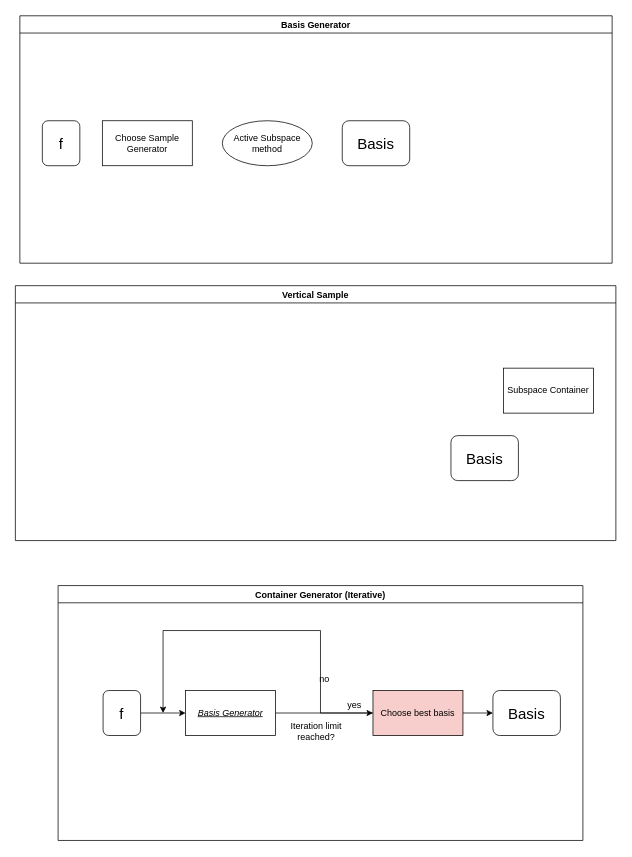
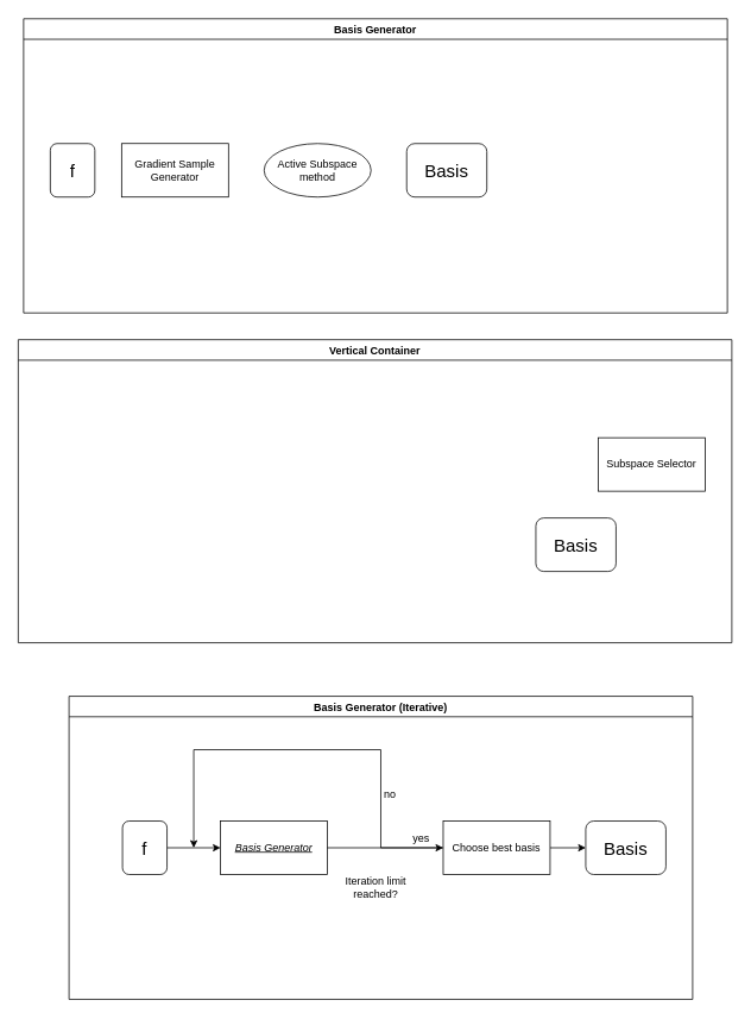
- <mxCell id="4" value="Choose Sample Generator" style="rounded=0;whiteSpace=wrap;html=1;sketch=0;" vertex="1" parent="2"><mxGeometry x="110" y="140" width="120" height="60" as="geometry" /></mxCell>
+ <mxCell id="4" value="Gradient Sample Generator" style="rounded=0;whiteSpace=wrap;html=1;sketch=0;" vertex="1" parent="2"><mxGeometry x="110" y="140" width="120" height="60" as="geometry" /></mxCell>
- <mxCell id="7" value="Vertical Sample" style="swimlane;sketch=0;" vertex="1" parent="1"><mxGeometry x="20" y="380" width="801" height="340" as="geometry" /></mxCell>
+ <mxCell id="7" value="Vertical Container" style="swimlane;sketch=0;" vertex="1" parent="1"><mxGeometry x="20" y="380" width="801" height="340" as="geometry" /></mxCell>
- <mxCell id="8" value="Subspace Container" style="rounded=0;whiteSpace=wrap;html=1;sketch=0;" vertex="1" parent="7"><mxGeometry x="651" y="110" width="120" height="60" as="geometry" /></mxCell>
+ <mxCell id="8" value="Subspace Selector" style="rounded=0;whiteSpace=wrap;html=1;sketch=0;" vertex="1" parent="7"><mxGeometry x="651" y="110" width="120" height="60" as="geometry" /></mxCell>
- <mxCell id="10" value="Container Generator (Iterative)" style="swimlane;sketch=0;" vertex="1" parent="1"><mxGeometry x="77" y="780" width="700" height="340" as="geometry" /></mxCell>
+ <mxCell id="10" value="Basis Generator (Iterative)" style="swimlane;sketch=0;" vertex="1" parent="1"><mxGeometry x="77" y="780" width="700" height="340" as="geometry" /></mxCell>
- <mxCell id="20" value="no" style="text;html=1;align=center;verticalAlign=middle;resizable=0;points=[];autosize=1;strokeColor=none;" vertex="1" parent="10"><mxGeometry x="340" y="115" width="30" height="20" as="geometry" /></mxCell>
+ <mxCell id="20" value="no" style="text;html=1;align=center;verticalAlign=middle;resizable=0;points=[];autosize=1;strokeColor=none;" vertex="1" parent="10"><mxGeometry x="345" y="100" width="30" height="20" as="geometry" /></mxCell>
- <mxCell id="16" value="Choose best basis" style="rounded=0;whiteSpace=wrap;html=1;sketch=0;fillColor=#f8cecc;" vertex="1" parent="10"><mxGeometry x="420" y="140" width="120" height="60" as="geometry" /></mxCell>
+ <mxCell id="16" value="Choose best basis" style="rounded=0;whiteSpace=wrap;html=1;sketch=0;" vertex="1" parent="10"><mxGeometry x="420" y="140" width="120" height="60" as="geometry" /></mxCell>
- <mxCell id="18" value="&lt;div&gt;Iteration limit&lt;/div&gt;&lt;div&gt;reached?&lt;/div&gt;" style="text;html=1;align=center;verticalAlign=middle;resizable=0;points=[];autosize=1;strokeColor=none;" vertex="1" parent="10"><mxGeometry x="299" y="180" width="90" height="30" as="geometry" /></mxCell>
+ <mxCell id="18" value="&lt;div&gt;Iteration limit&lt;/div&gt;&lt;div&gt;reached?&lt;/div&gt;" style="text;html=1;align=center;verticalAlign=middle;resizable=0;points=[];autosize=1;strokeColor=none;" vertex="1" parent="10"><mxGeometry x="299" y="200" width="90" height="30" as="geometry" /></mxCell>
